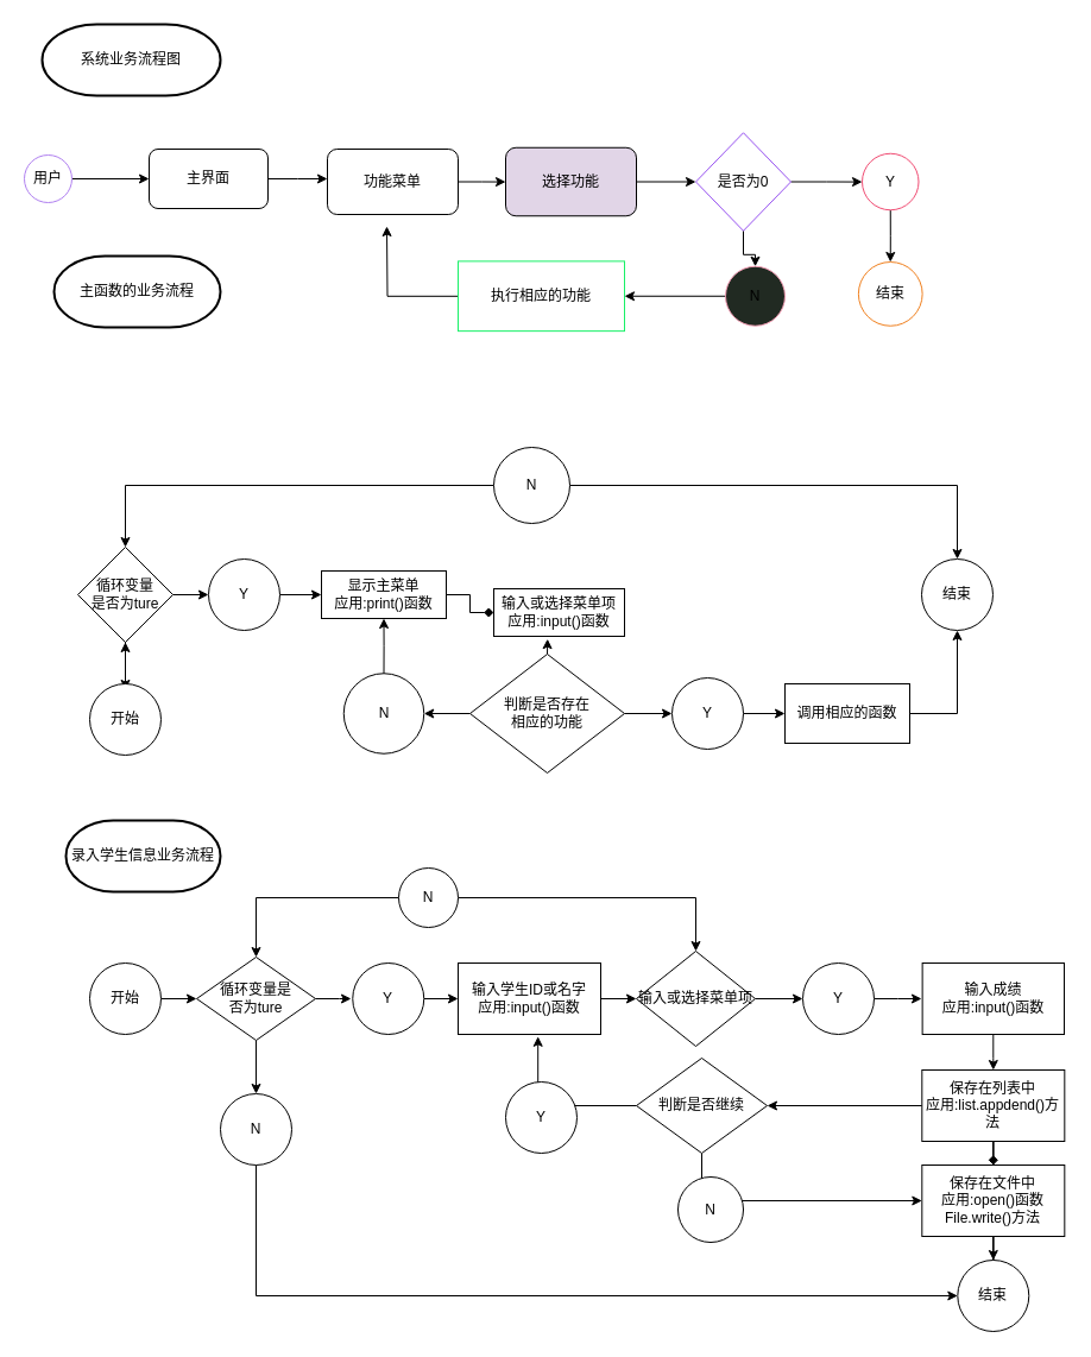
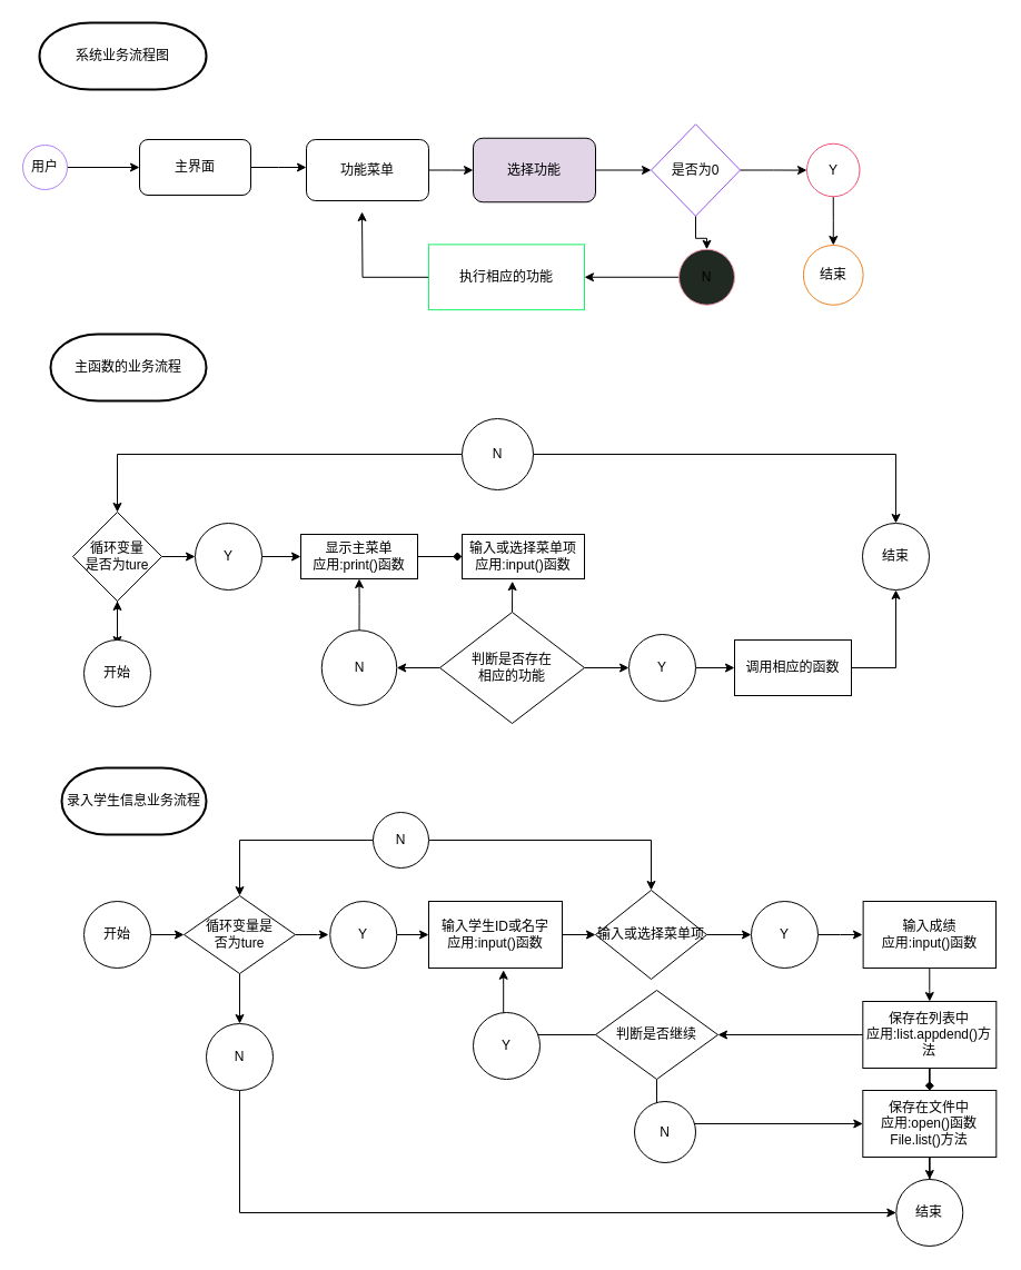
- <mxCell id="21" value="主函数的业务流程" style="strokeWidth=2;html=1;shape=mxgraph.flowchart.terminator;whiteSpace=wrap;" parent="1" vertex="1"><mxGeometry x="45" y="215" width="140" height="60" as="geometry" /></mxCell>
+ <mxCell id="21" value="主函数的业务流程" style="strokeWidth=2;html=1;shape=mxgraph.flowchart.terminator;whiteSpace=wrap;" parent="1" vertex="1"><mxGeometry x="45" y="300" width="140" height="60" as="geometry" /></mxCell>
- <mxCell id="30" value="输入或选择菜单项&lt;br&gt;应用:input()函数" style="rounded=0;whiteSpace=wrap;html=1;" parent="1" vertex="1"><mxGeometry x="415" y="495" width="110" height="40" as="geometry" /></mxCell>
+ <mxCell id="30" value="输入或选择菜单项&lt;br&gt;应用:input()函数" style="rounded=0;whiteSpace=wrap;html=1;" parent="1" vertex="1"><mxGeometry x="415" y="480" width="110" height="40" as="geometry" /></mxCell>
- <mxCell id="69" value="保存在文件中&lt;br&gt;应用:open()函数&lt;br&gt;File.write()方法" style="rounded=0;whiteSpace=wrap;html=1;" vertex="1" parent="1"><mxGeometry x="775.315" y="980" width="120" height="60" as="geometry" /></mxCell>
+ <mxCell id="69" value="保存在文件中&lt;br&gt;应用:open()函数&lt;br&gt;File.list()方法" style="rounded=0;whiteSpace=wrap;html=1;" vertex="1" parent="1"><mxGeometry x="775.315" y="980" width="120" height="60" as="geometry" /></mxCell>
